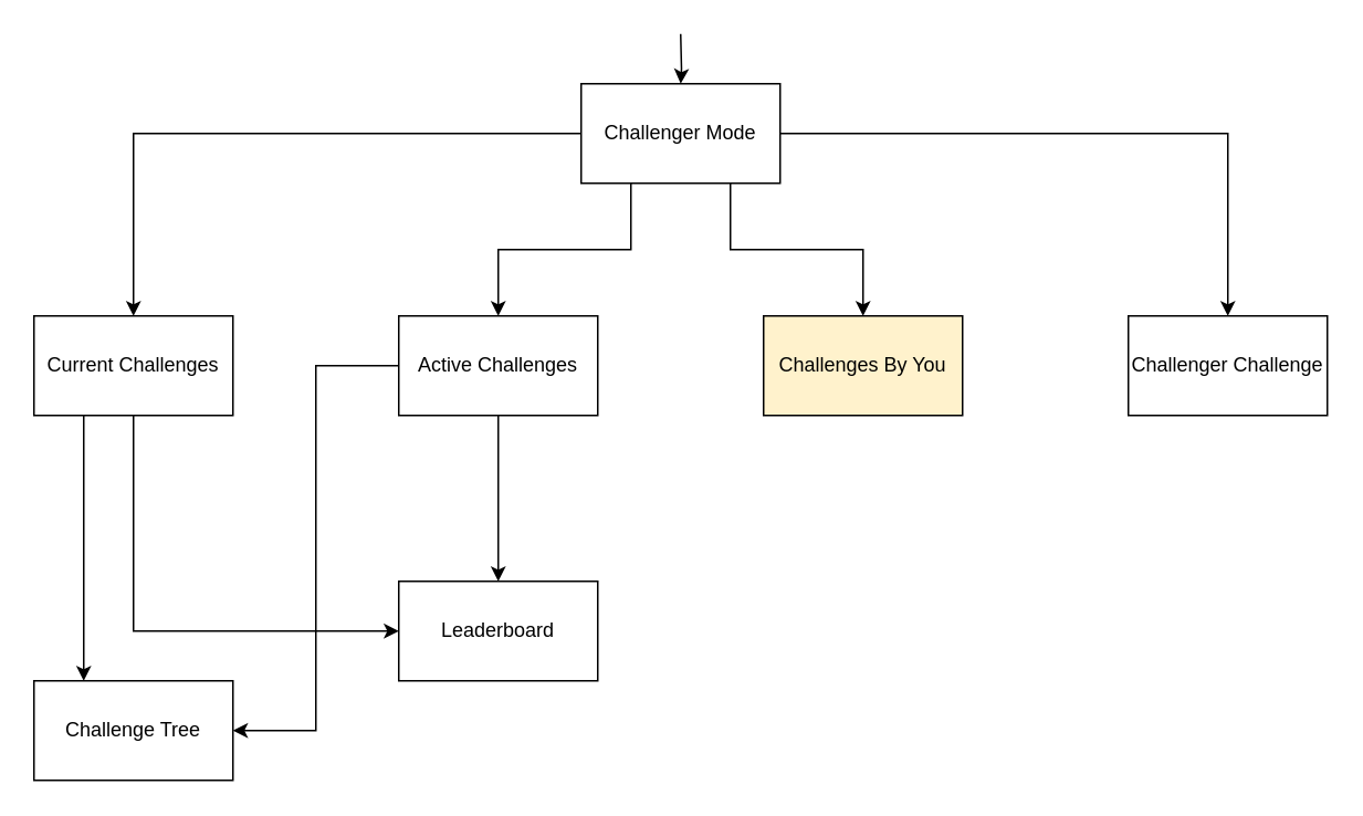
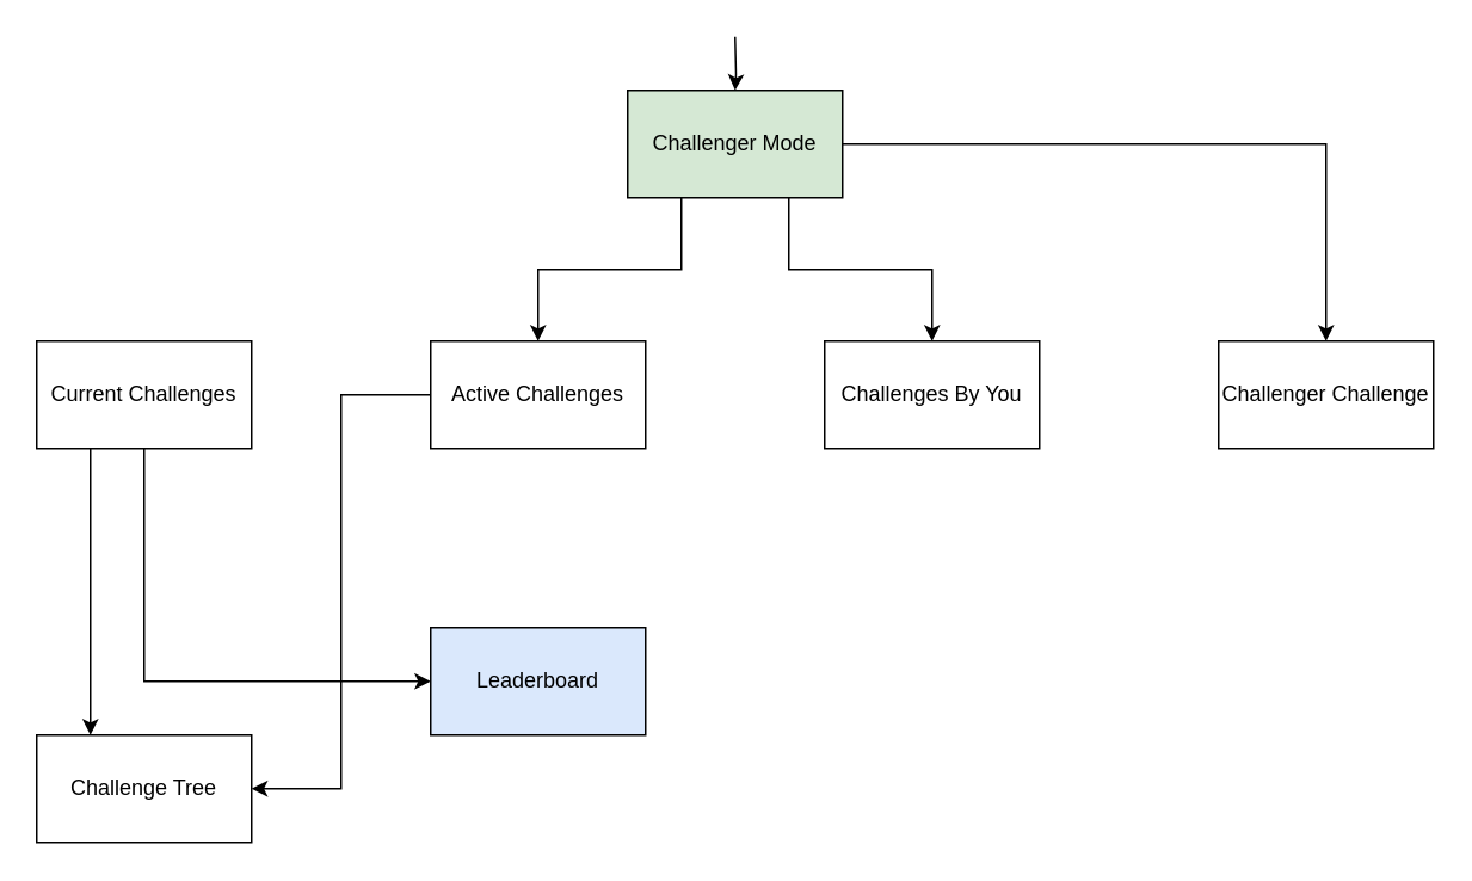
- <mxCell id="2" style="edgeStyle=orthogonalEdgeStyle;rounded=0;orthogonalLoop=1;jettySize=auto;html=1;exitX=0;exitY=0.5;exitDx=0;exitDy=0;" edge="1" parent="1" source="7" target="10"><mxGeometry relative="1" as="geometry" /></mxCell>
- <mxCell id="7" value="Challenger Mode" style="rounded=0;whiteSpace=wrap;html=1;" vertex="1" parent="1"><mxGeometry x="350" y="50" width="120" height="60" as="geometry" /></mxCell>
+ <mxCell id="7" value="Challenger Mode" style="rounded=0;whiteSpace=wrap;html=1;fillColor=#d5e8d4;" vertex="1" parent="1"><mxGeometry x="350" y="50" width="120" height="60" as="geometry" /></mxCell>
- <mxCell id="14" value="Challenges By You" style="rounded=0;whiteSpace=wrap;html=1;fillColor=#fff2cc;" vertex="1" parent="1"><mxGeometry x="460" y="190" width="120" height="60" as="geometry" /></mxCell>
+ <mxCell id="14" value="Challenges By You" style="rounded=0;whiteSpace=wrap;html=1;" vertex="1" parent="1"><mxGeometry x="460" y="190" width="120" height="60" as="geometry" /></mxCell>
- <mxCell id="11" style="edgeStyle=orthogonalEdgeStyle;rounded=0;orthogonalLoop=1;jettySize=auto;html=1;" edge="1" parent="1" source="13" target="16"><mxGeometry relative="1" as="geometry" /></mxCell>
- <mxCell id="16" value="Leaderboard" style="rounded=0;whiteSpace=wrap;html=1;" vertex="1" parent="1"><mxGeometry x="240" y="350" width="120" height="60" as="geometry" /></mxCell>
+ <mxCell id="16" value="Leaderboard" style="rounded=0;whiteSpace=wrap;html=1;fillColor=#dae8fc;" vertex="1" parent="1"><mxGeometry x="240" y="350" width="120" height="60" as="geometry" /></mxCell>
